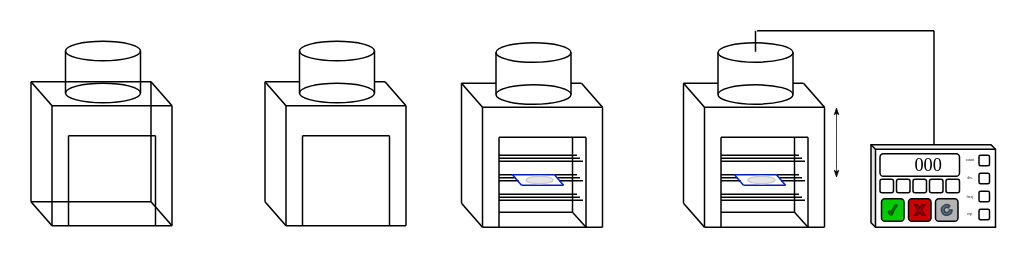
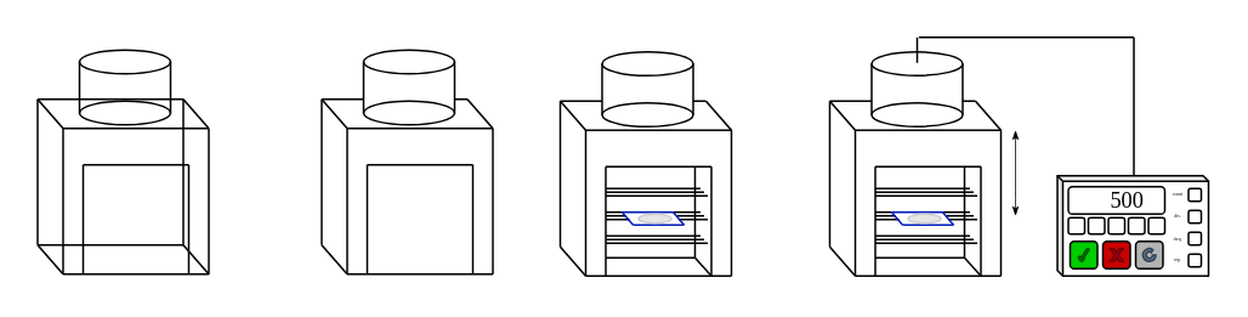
- <mxCell id="115" value="&lt;div style=&quot;&quot;&gt;&lt;span style=&quot;font-size: 12.2px; font-family: Consolas; background-color: initial;&quot;&gt;&amp;nbsp; &amp;nbsp; 000&lt;/span&gt;&lt;/div&gt;" style="rounded=1;whiteSpace=wrap;html=1;align=center;" vertex="1" parent="1"><mxGeometry x="586" y="102" width="53" height="15" as="geometry" /></mxCell>
+ <mxCell id="115" value="&lt;div style=&quot;&quot;&gt;&lt;span style=&quot;font-size: 12.2px; font-family: Consolas; background-color: initial;&quot;&gt;&amp;nbsp; &amp;nbsp; 500&lt;/span&gt;&lt;/div&gt;" style="rounded=1;whiteSpace=wrap;html=1;align=center;" vertex="1" parent="1"><mxGeometry x="586" y="102" width="53" height="15" as="geometry" /></mxCell>
